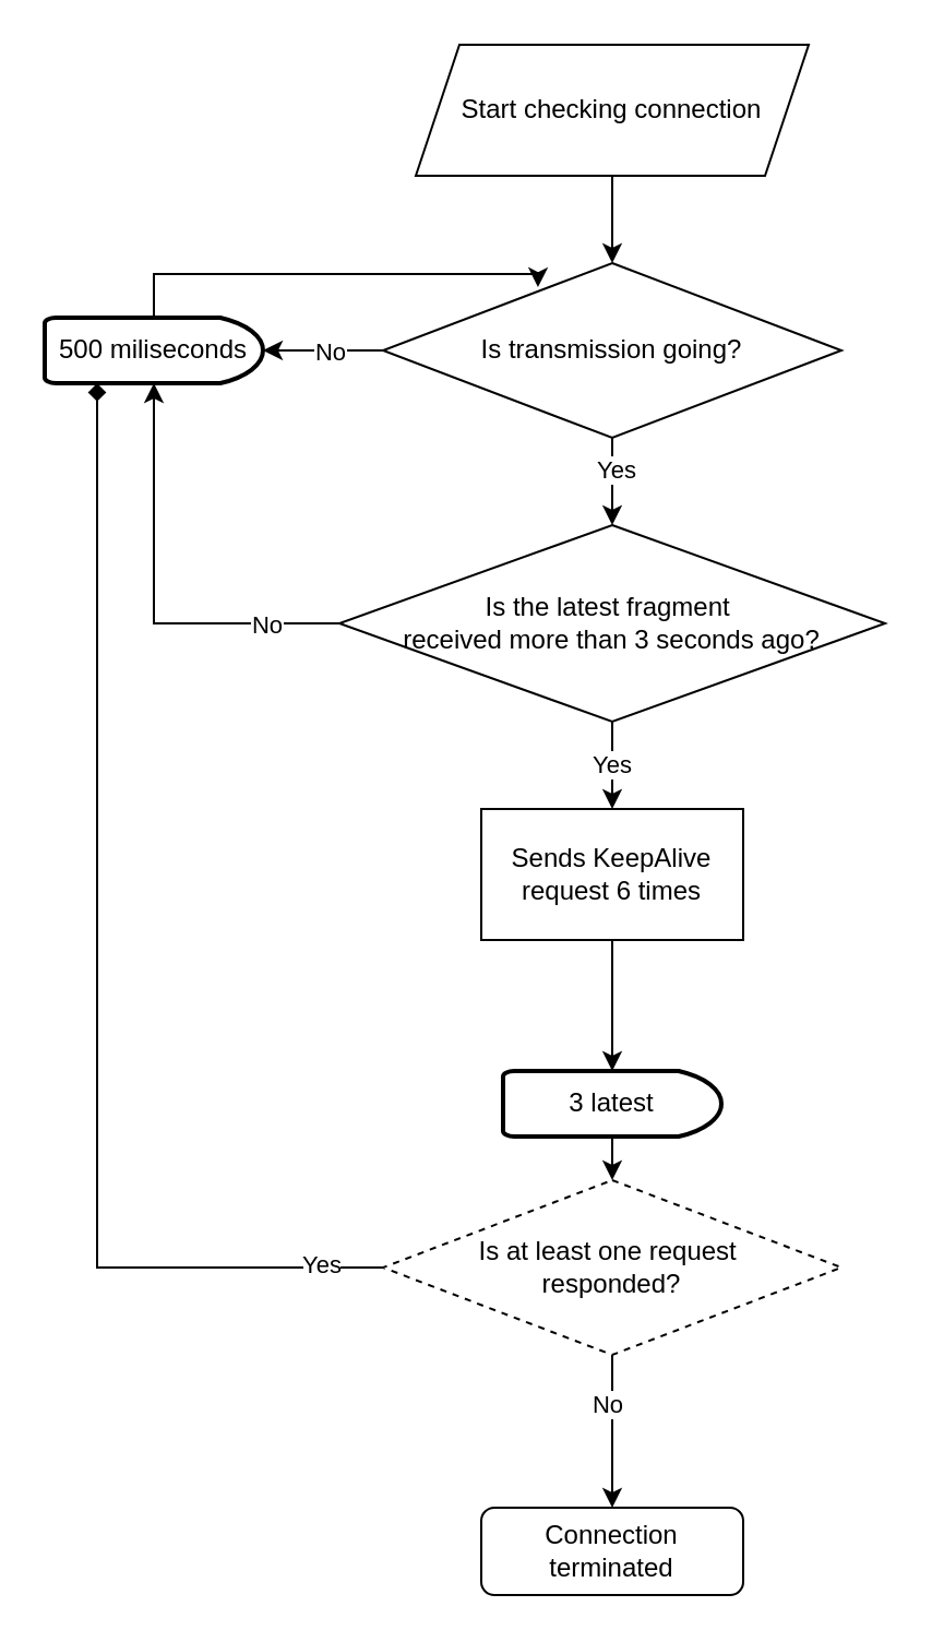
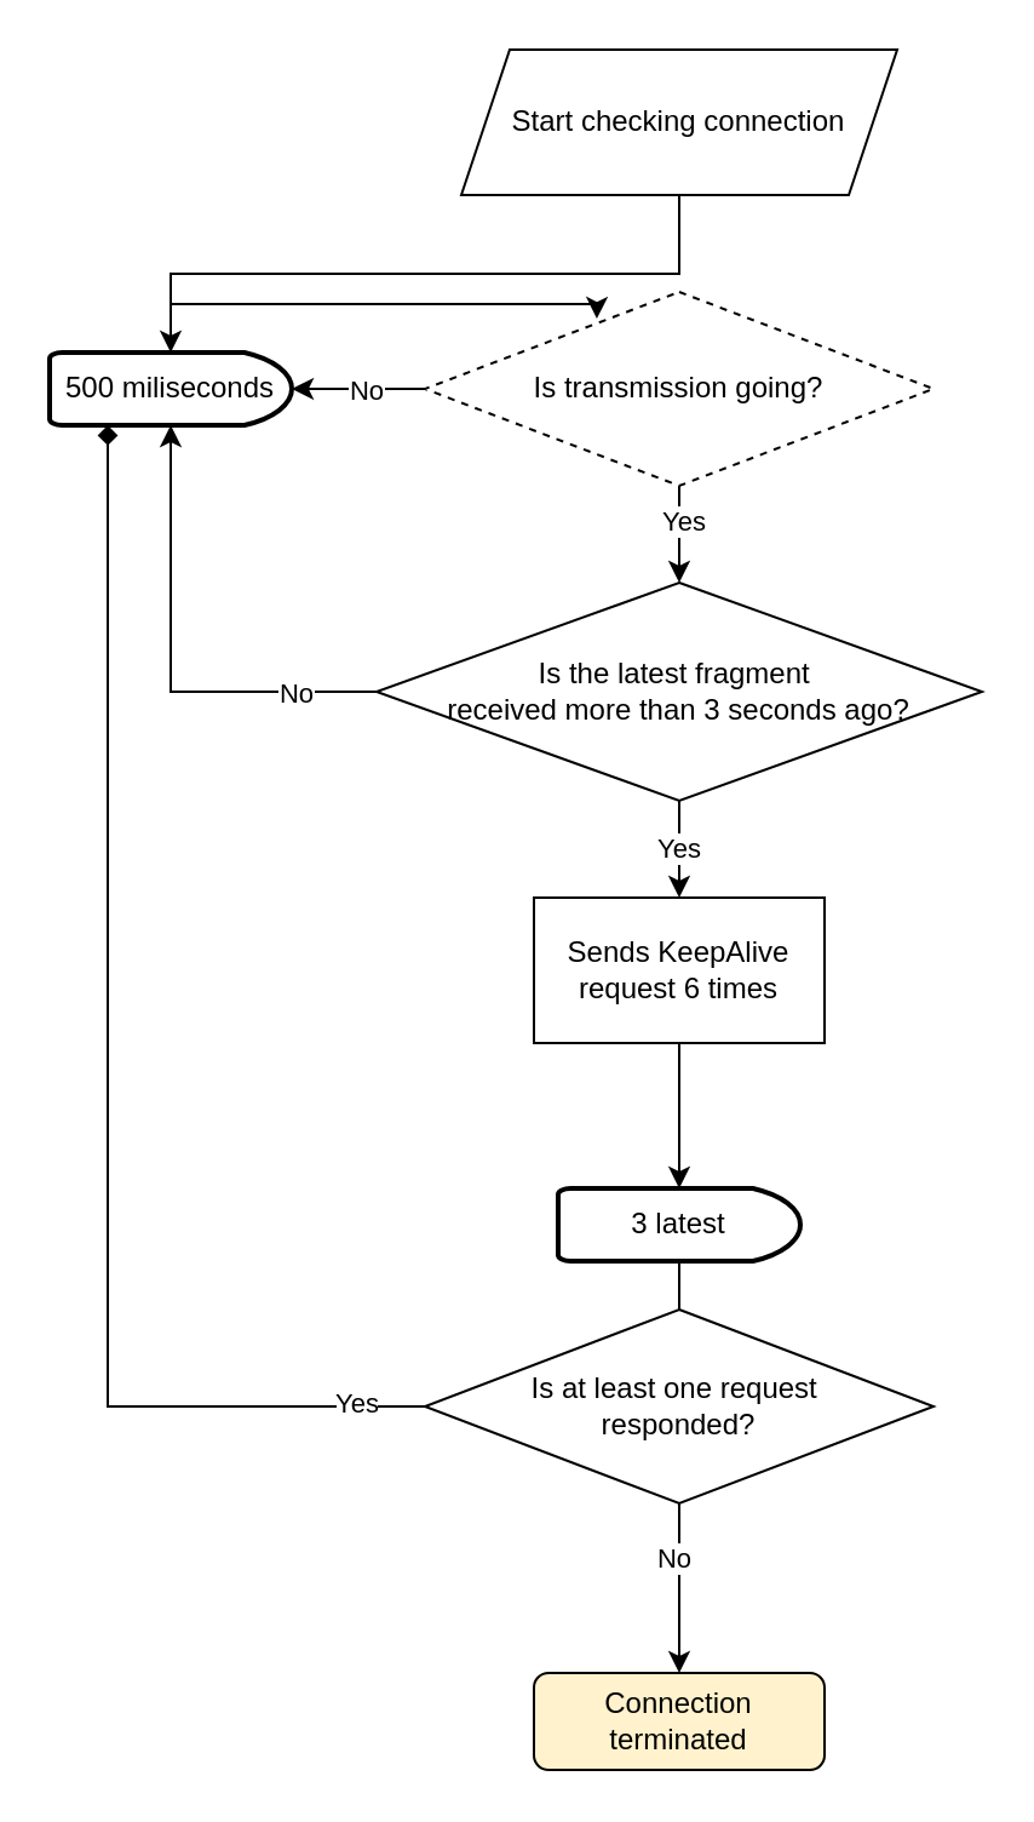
- <mxCell id="2" style="edgeStyle=orthogonalEdgeStyle;rounded=0;orthogonalLoop=1;jettySize=auto;html=1;exitX=0.5;exitY=1;exitDx=0;exitDy=0;entryX=0.5;entryY=0;entryDx=0;entryDy=0;" edge="1" parent="1" source="3" target="8"><mxGeometry relative="1" as="geometry" /></mxCell>
+ <mxCell id="2" style="edgeStyle=orthogonalEdgeStyle;rounded=0;orthogonalLoop=1;jettySize=auto;html=1;exitX=0.5;exitY=1;exitDx=0;exitDy=0;" edge="1" parent="1" source="3" target="9"><mxGeometry relative="1" as="geometry" /></mxCell>
- <mxCell id="8" value="Is transmission going?" style="rhombus;whiteSpace=wrap;html=1;" vertex="1" parent="1"><mxGeometry x="175" y="120" width="210" height="80" as="geometry" /></mxCell>
+ <mxCell id="8" value="Is transmission going?" style="rhombus;whiteSpace=wrap;html=1;dashed=1;" vertex="1" parent="1"><mxGeometry x="175" y="120" width="210" height="80" as="geometry" /></mxCell>
- <mxCell id="17" style="edgeStyle=orthogonalEdgeStyle;rounded=0;orthogonalLoop=1;jettySize=auto;html=1;exitX=0.5;exitY=1;exitDx=0;exitDy=0;exitPerimeter=0;entryX=0.5;entryY=0;entryDx=0;entryDy=0;" edge="1" parent="1" source="18" target="23"><mxGeometry relative="1" as="geometry"><mxPoint x="280" y="550" as="targetPoint" /></mxGeometry></mxCell>
+ <mxCell id="17" style="edgeStyle=orthogonalEdgeStyle;rounded=0;orthogonalLoop=1;jettySize=auto;html=1;exitX=0.5;exitY=1;exitDx=0;exitDy=0;exitPerimeter=0;entryX=0.5;entryY=0;entryDx=0;entryDy=0;endArrow=none;" edge="1" parent="1" source="18" target="23"><mxGeometry relative="1" as="geometry"><mxPoint x="280" y="550" as="targetPoint" /></mxGeometry></mxCell>
- <mxCell id="23" value="Is at least one request&amp;nbsp;&lt;div&gt;responded?&lt;/div&gt;" style="rhombus;whiteSpace=wrap;html=1;dashed=1;" vertex="1" parent="1"><mxGeometry x="175" y="540" width="210" height="80" as="geometry" /></mxCell>
+ <mxCell id="23" value="Is at least one request&amp;nbsp;&lt;div&gt;responded?&lt;/div&gt;" style="rhombus;whiteSpace=wrap;html=1;" vertex="1" parent="1"><mxGeometry x="175" y="540" width="210" height="80" as="geometry" /></mxCell>
- <mxCell id="24" value="Connection terminated" style="rounded=1;whiteSpace=wrap;html=1;" vertex="1" parent="1"><mxGeometry x="220" y="690" width="120" height="40" as="geometry" /></mxCell>
+ <mxCell id="24" value="Connection terminated" style="rounded=1;whiteSpace=wrap;html=1;fillColor=#fff2cc;" vertex="1" parent="1"><mxGeometry x="220" y="690" width="120" height="40" as="geometry" /></mxCell>
